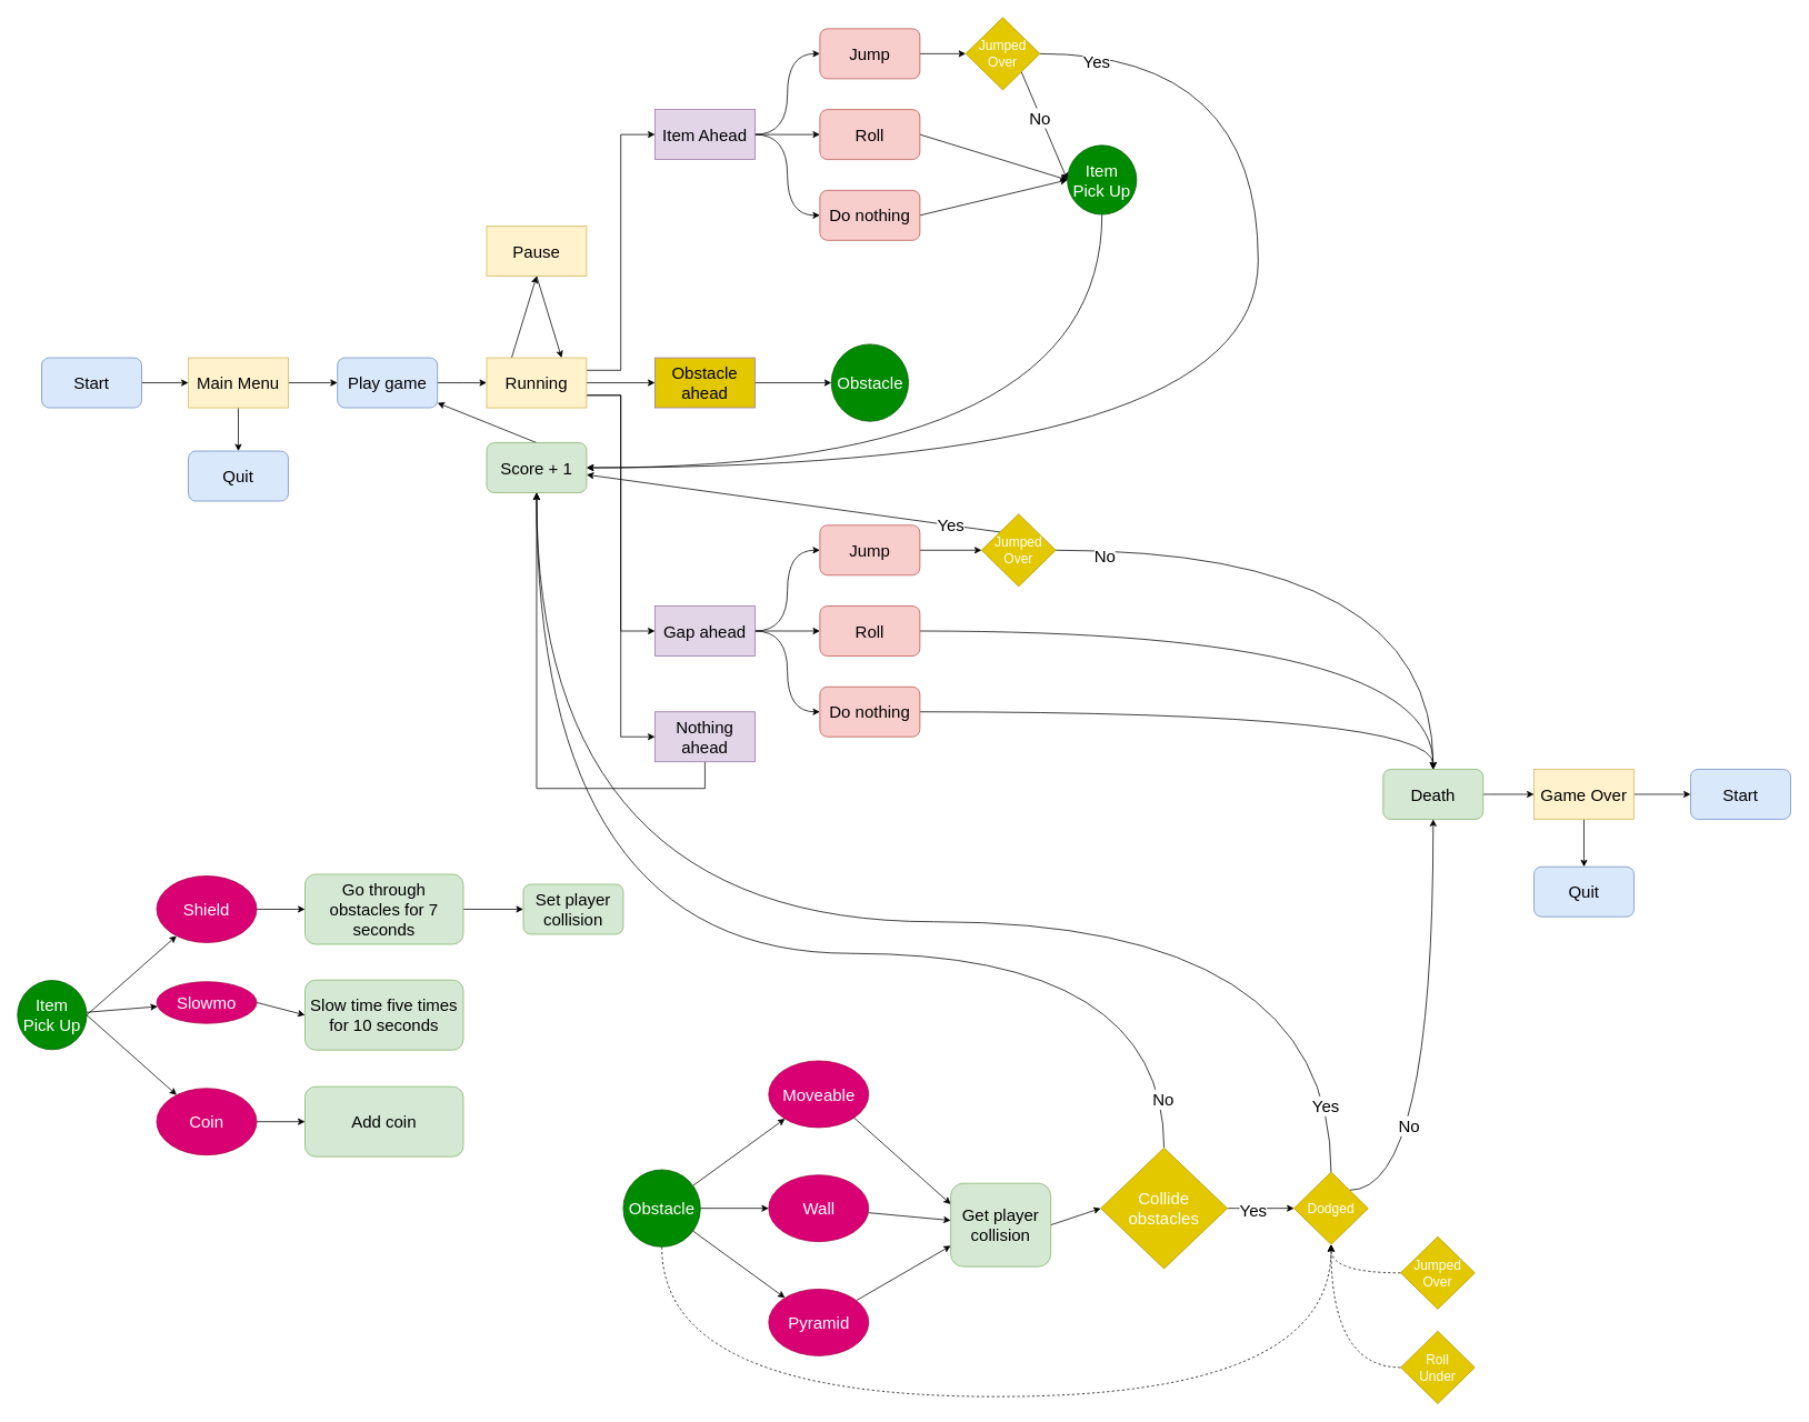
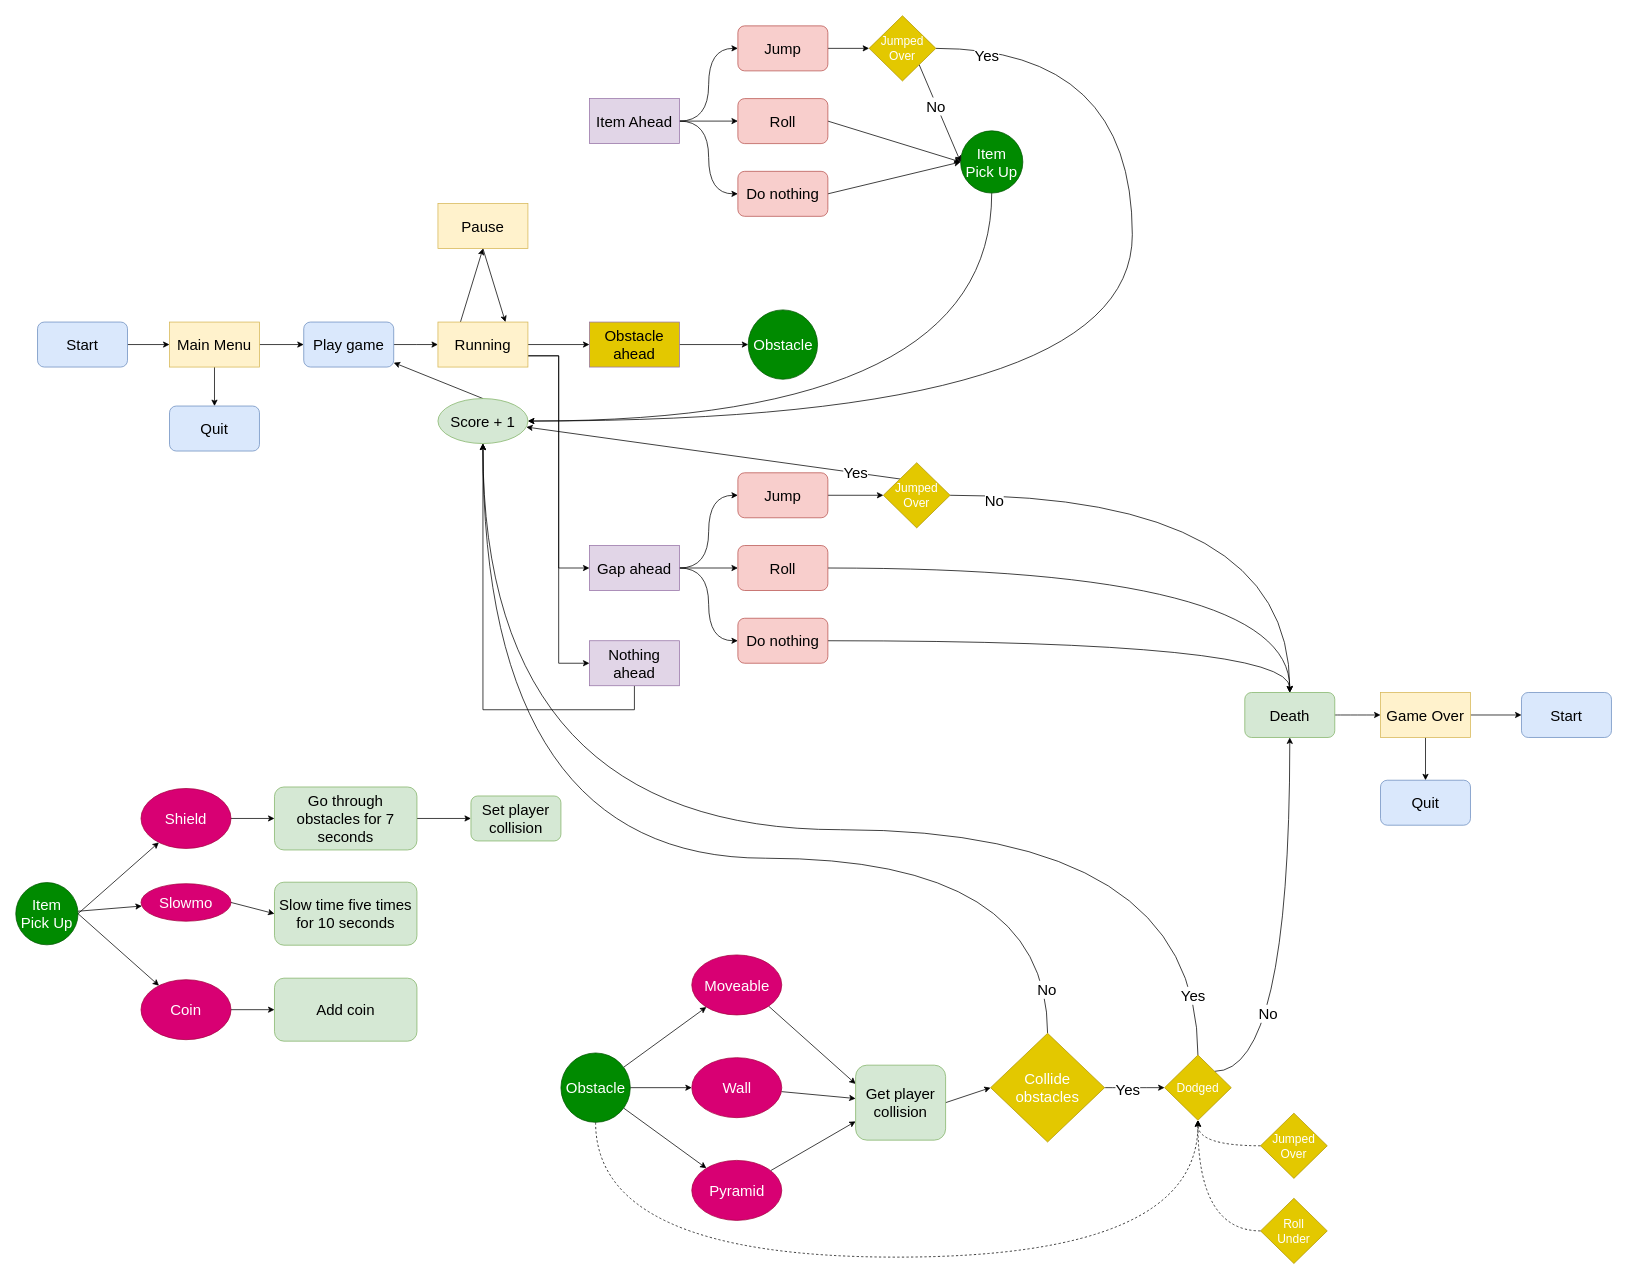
- <mxCell id="11" style="edgeStyle=elbowEdgeStyle;rounded=0;orthogonalLoop=1;jettySize=auto;html=1;exitX=1;exitY=0.25;exitDx=0;exitDy=0;entryX=0;entryY=0.5;entryDx=0;entryDy=0;fontSize=20;" edge="1" parent="1" source="14" target="21"><mxGeometry relative="1" as="geometry" /></mxCell>
- <mxCell id="76" value="Score + 1" style="rounded=1;whiteSpace=wrap;html=1;fontSize=20;fillColor=#d5e8d4;strokeColor=#82b366;" vertex="1" parent="1"><mxGeometry x="583" y="531" width="120" height="60" as="geometry" /></mxCell>
+ <mxCell id="76" value="Score + 1" style="ellipse;whiteSpace=wrap;html=1;fontSize=20;fillColor=#d5e8d4;strokeColor=#82b366;" vertex="1" parent="1"><mxGeometry x="583" y="531" width="120" height="60" as="geometry" /></mxCell>
